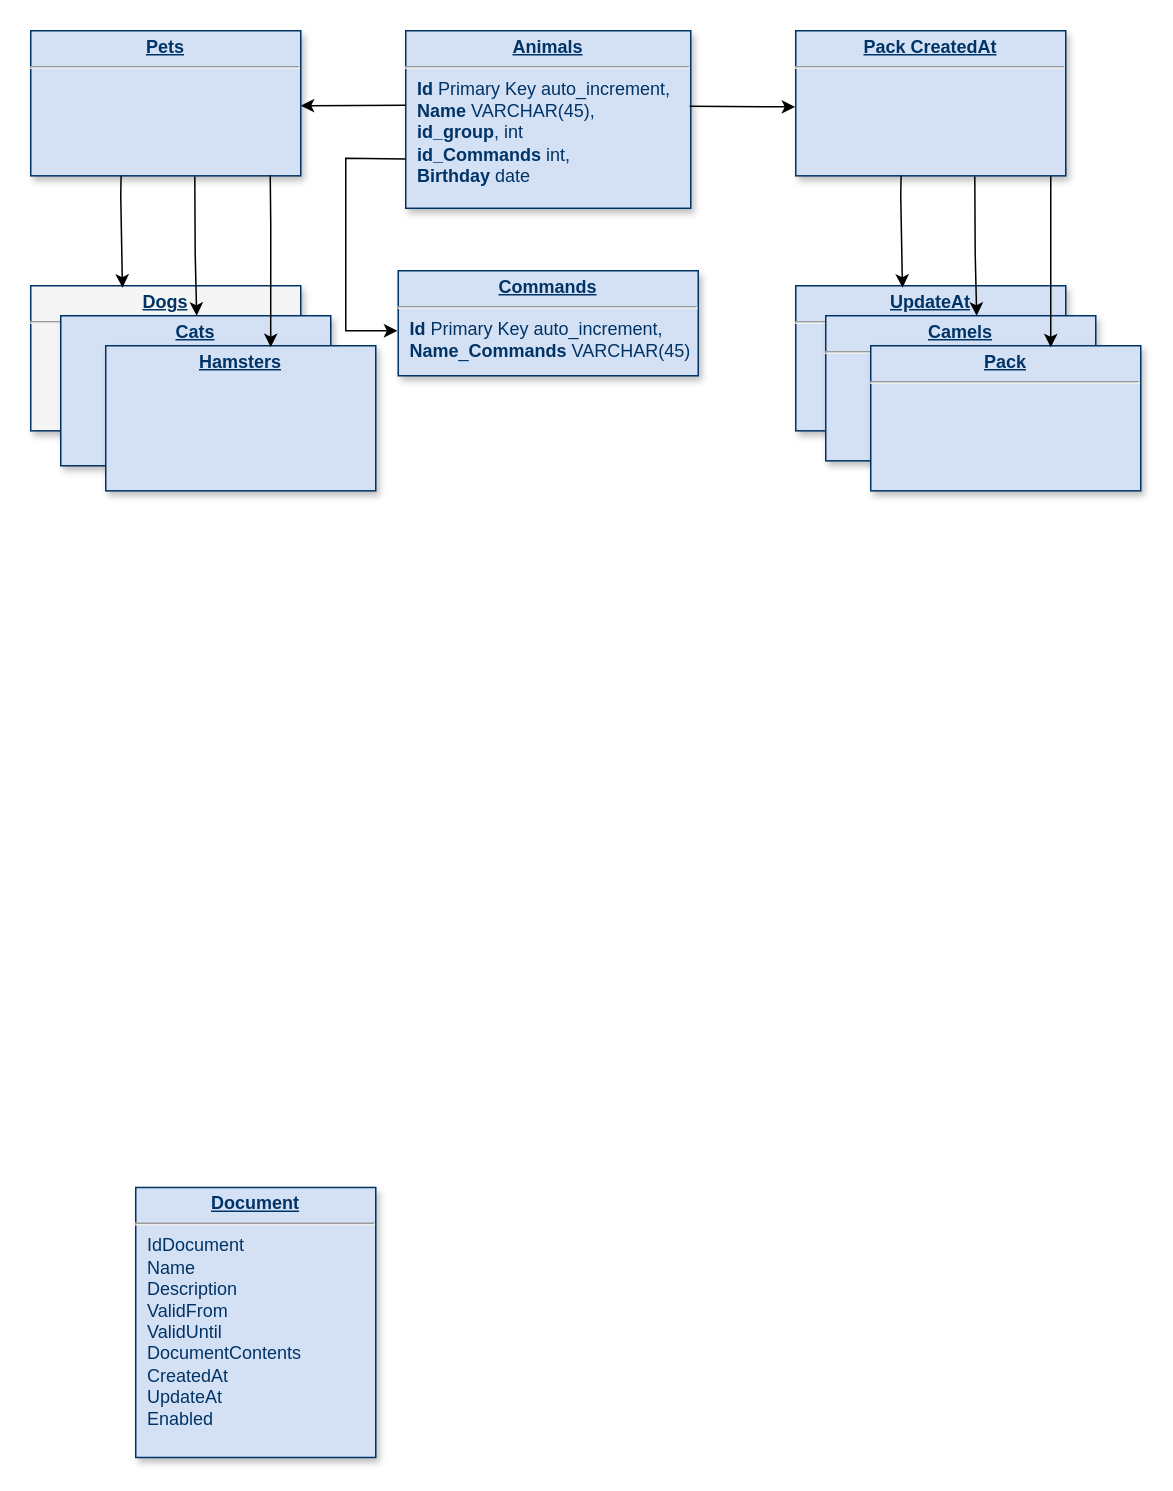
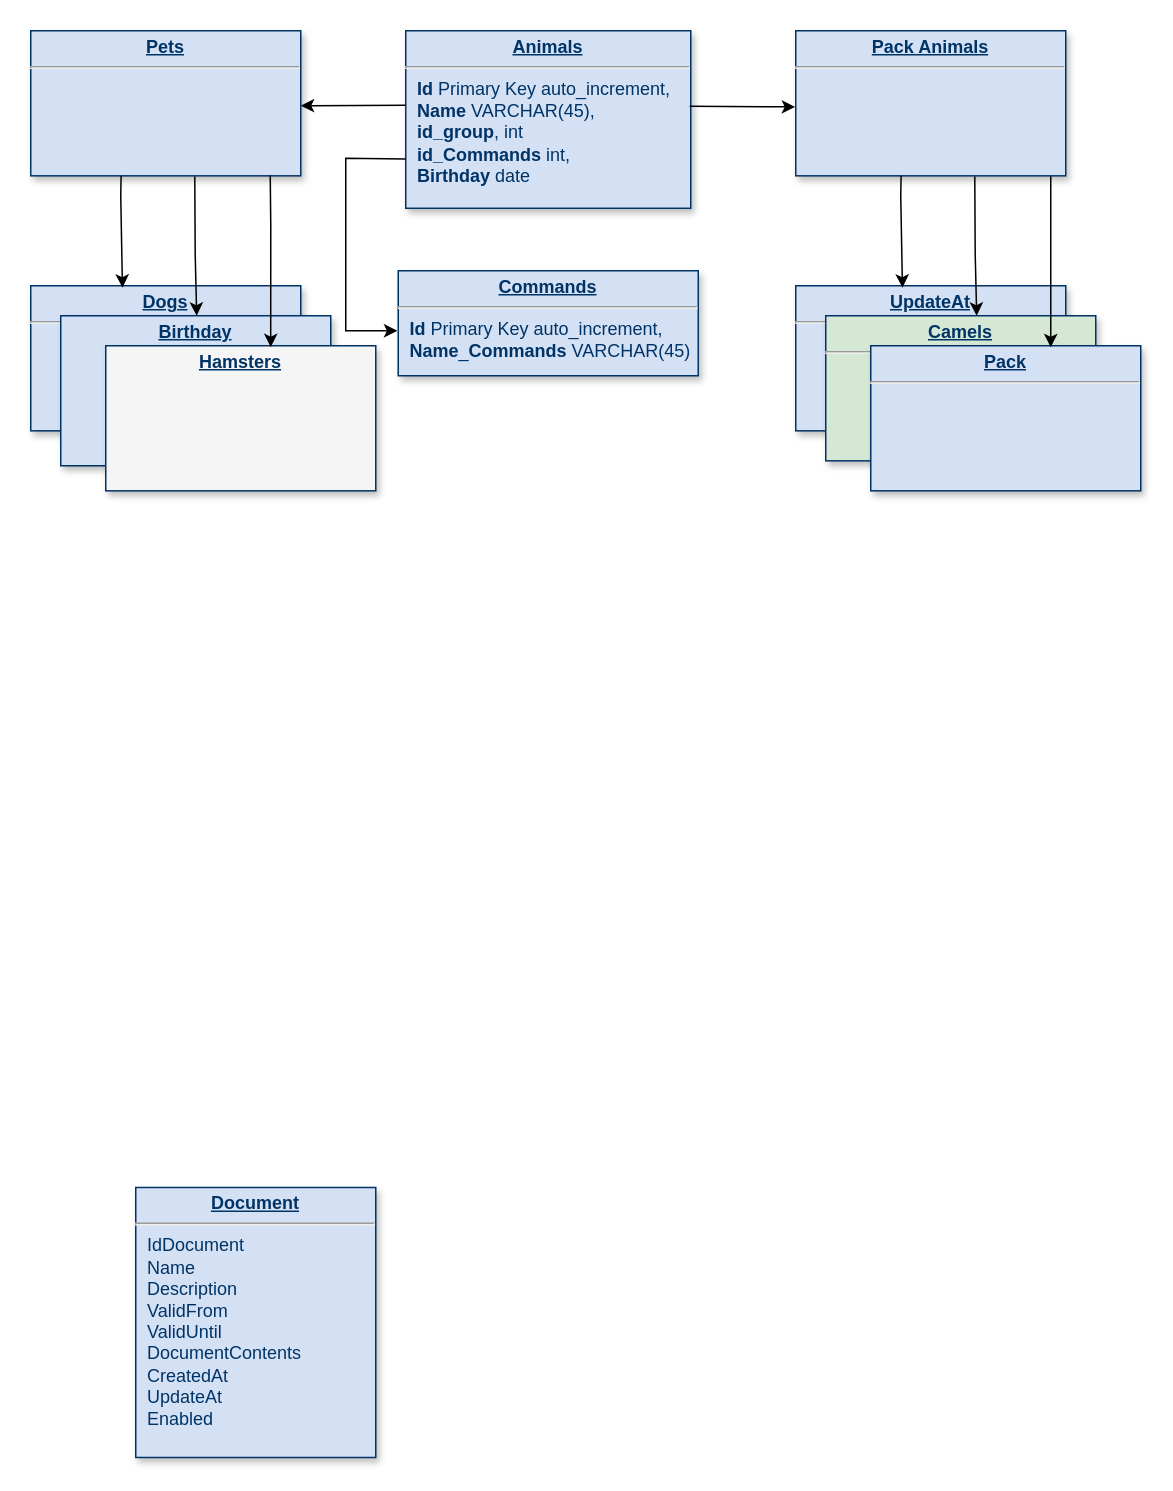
- <mxCell id="2" value="&lt;p style=&quot;margin: 0px; margin-top: 4px; text-align: center; text-decoration: underline;&quot;&gt;&lt;b&gt;Pack CreatedAt&lt;/b&gt;&lt;/p&gt;&lt;hr&gt;&lt;p style=&quot;border-color: var(--border-color); margin: 0px 0px 0px 8px;&quot;&gt;&lt;br&gt;&lt;/p&gt;" style="verticalAlign=top;align=left;overflow=fill;fontSize=12;fontFamily=Helvetica;html=1;strokeColor=#003366;shadow=1;fillColor=#D4E1F5;fontColor=#003366" parent="1" vertex="1"><mxGeometry x="530" y="20" width="180" height="96.72" as="geometry" /></mxCell>
+ <mxCell id="2" value="&lt;p style=&quot;margin: 0px; margin-top: 4px; text-align: center; text-decoration: underline;&quot;&gt;&lt;b&gt;Pack Animals&lt;/b&gt;&lt;/p&gt;&lt;hr&gt;&lt;p style=&quot;border-color: var(--border-color); margin: 0px 0px 0px 8px;&quot;&gt;&lt;br&gt;&lt;/p&gt;" style="verticalAlign=top;align=left;overflow=fill;fontSize=12;fontFamily=Helvetica;html=1;strokeColor=#003366;shadow=1;fillColor=#D4E1F5;fontColor=#003366" parent="1" vertex="1"><mxGeometry x="530" y="20" width="180" height="96.72" as="geometry" /></mxCell>
- <mxCell id="8" value="&lt;p style=&quot;margin: 0px; margin-top: 4px; text-align: center; text-decoration: underline;&quot;&gt;&lt;b&gt;Dogs&lt;/b&gt;&lt;/p&gt;&lt;hr&gt;&lt;p style=&quot;border-color: var(--border-color); margin: 0px 0px 0px 8px;&quot;&gt;&lt;br&gt;&lt;/p&gt;" style="verticalAlign=top;align=left;overflow=fill;fontSize=12;fontFamily=Helvetica;html=1;strokeColor=#003366;shadow=1;fillColor=#f5f5f5;fontColor=#003366;" vertex="1" parent="1"><mxGeometry x="20" y="190" width="180" height="96.72" as="geometry" /></mxCell>
+ <mxCell id="8" value="&lt;p style=&quot;margin: 0px; margin-top: 4px; text-align: center; text-decoration: underline;&quot;&gt;&lt;b&gt;Dogs&lt;/b&gt;&lt;/p&gt;&lt;hr&gt;&lt;p style=&quot;border-color: var(--border-color); margin: 0px 0px 0px 8px;&quot;&gt;&lt;br&gt;&lt;/p&gt;" style="verticalAlign=top;align=left;overflow=fill;fontSize=12;fontFamily=Helvetica;html=1;strokeColor=#003366;shadow=1;fillColor=#D4E1F5;fontColor=#003366" vertex="1" parent="1"><mxGeometry x="20" y="190" width="180" height="96.72" as="geometry" /></mxCell>
- <mxCell id="9" value="&lt;p style=&quot;margin: 0px; margin-top: 4px; text-align: center; text-decoration: underline;&quot;&gt;&lt;b&gt;Cats&lt;/b&gt;&lt;/p&gt;" style="verticalAlign=top;align=left;overflow=fill;fontSize=12;fontFamily=Helvetica;html=1;strokeColor=#003366;shadow=1;fillColor=#D4E1F5;fontColor=#003366" vertex="1" parent="1"><mxGeometry x="40" y="210" width="180" height="100" as="geometry" /></mxCell>
+ <mxCell id="9" value="&lt;p style=&quot;margin: 0px; margin-top: 4px; text-align: center; text-decoration: underline;&quot;&gt;&lt;b&gt;Birthday&lt;/b&gt;&lt;/p&gt;" style="verticalAlign=top;align=left;overflow=fill;fontSize=12;fontFamily=Helvetica;html=1;strokeColor=#003366;shadow=1;fillColor=#D4E1F5;fontColor=#003366" vertex="1" parent="1"><mxGeometry x="40" y="210" width="180" height="100" as="geometry" /></mxCell>
- <mxCell id="12" value="&lt;p style=&quot;margin: 0px; margin-top: 4px; text-align: center; text-decoration: underline;&quot;&gt;&lt;b&gt;Camels&lt;/b&gt;&lt;/p&gt;&lt;hr&gt;&lt;p style=&quot;border-color: var(--border-color); margin: 0px 0px 0px 8px;&quot;&gt;&lt;br&gt;&lt;/p&gt;" style="verticalAlign=top;align=left;overflow=fill;fontSize=12;fontFamily=Helvetica;html=1;strokeColor=#003366;shadow=1;fillColor=#D4E1F5;fontColor=#003366" vertex="1" parent="1"><mxGeometry x="550" y="210" width="180" height="96.72" as="geometry" /></mxCell>
+ <mxCell id="12" value="&lt;p style=&quot;margin: 0px; margin-top: 4px; text-align: center; text-decoration: underline;&quot;&gt;&lt;b&gt;Camels&lt;/b&gt;&lt;/p&gt;&lt;hr&gt;&lt;p style=&quot;border-color: var(--border-color); margin: 0px 0px 0px 8px;&quot;&gt;&lt;br&gt;&lt;/p&gt;" style="verticalAlign=top;align=left;overflow=fill;fontSize=12;fontFamily=Helvetica;html=1;strokeColor=#003366;shadow=1;fillColor=#d5e8d4;fontColor=#003366;" vertex="1" parent="1"><mxGeometry x="550" y="210" width="180" height="96.72" as="geometry" /></mxCell>
- <mxCell id="10" value="&lt;p style=&quot;margin: 0px; margin-top: 4px; text-align: center; text-decoration: underline;&quot;&gt;&lt;b&gt;Hamsters&lt;/b&gt;&lt;/p&gt;" style="verticalAlign=top;align=left;overflow=fill;fontSize=12;fontFamily=Helvetica;html=1;strokeColor=#003366;shadow=1;fillColor=#D4E1F5;fontColor=#003366" vertex="1" parent="1"><mxGeometry x="70" y="230" width="180" height="96.72" as="geometry" /></mxCell>
+ <mxCell id="10" value="&lt;p style=&quot;margin: 0px; margin-top: 4px; text-align: center; text-decoration: underline;&quot;&gt;&lt;b&gt;Hamsters&lt;/b&gt;&lt;/p&gt;" style="verticalAlign=top;align=left;overflow=fill;fontSize=12;fontFamily=Helvetica;html=1;strokeColor=#003366;shadow=1;fillColor=#f5f5f5;fontColor=#003366;" vertex="1" parent="1"><mxGeometry x="70" y="230" width="180" height="96.72" as="geometry" /></mxCell>
